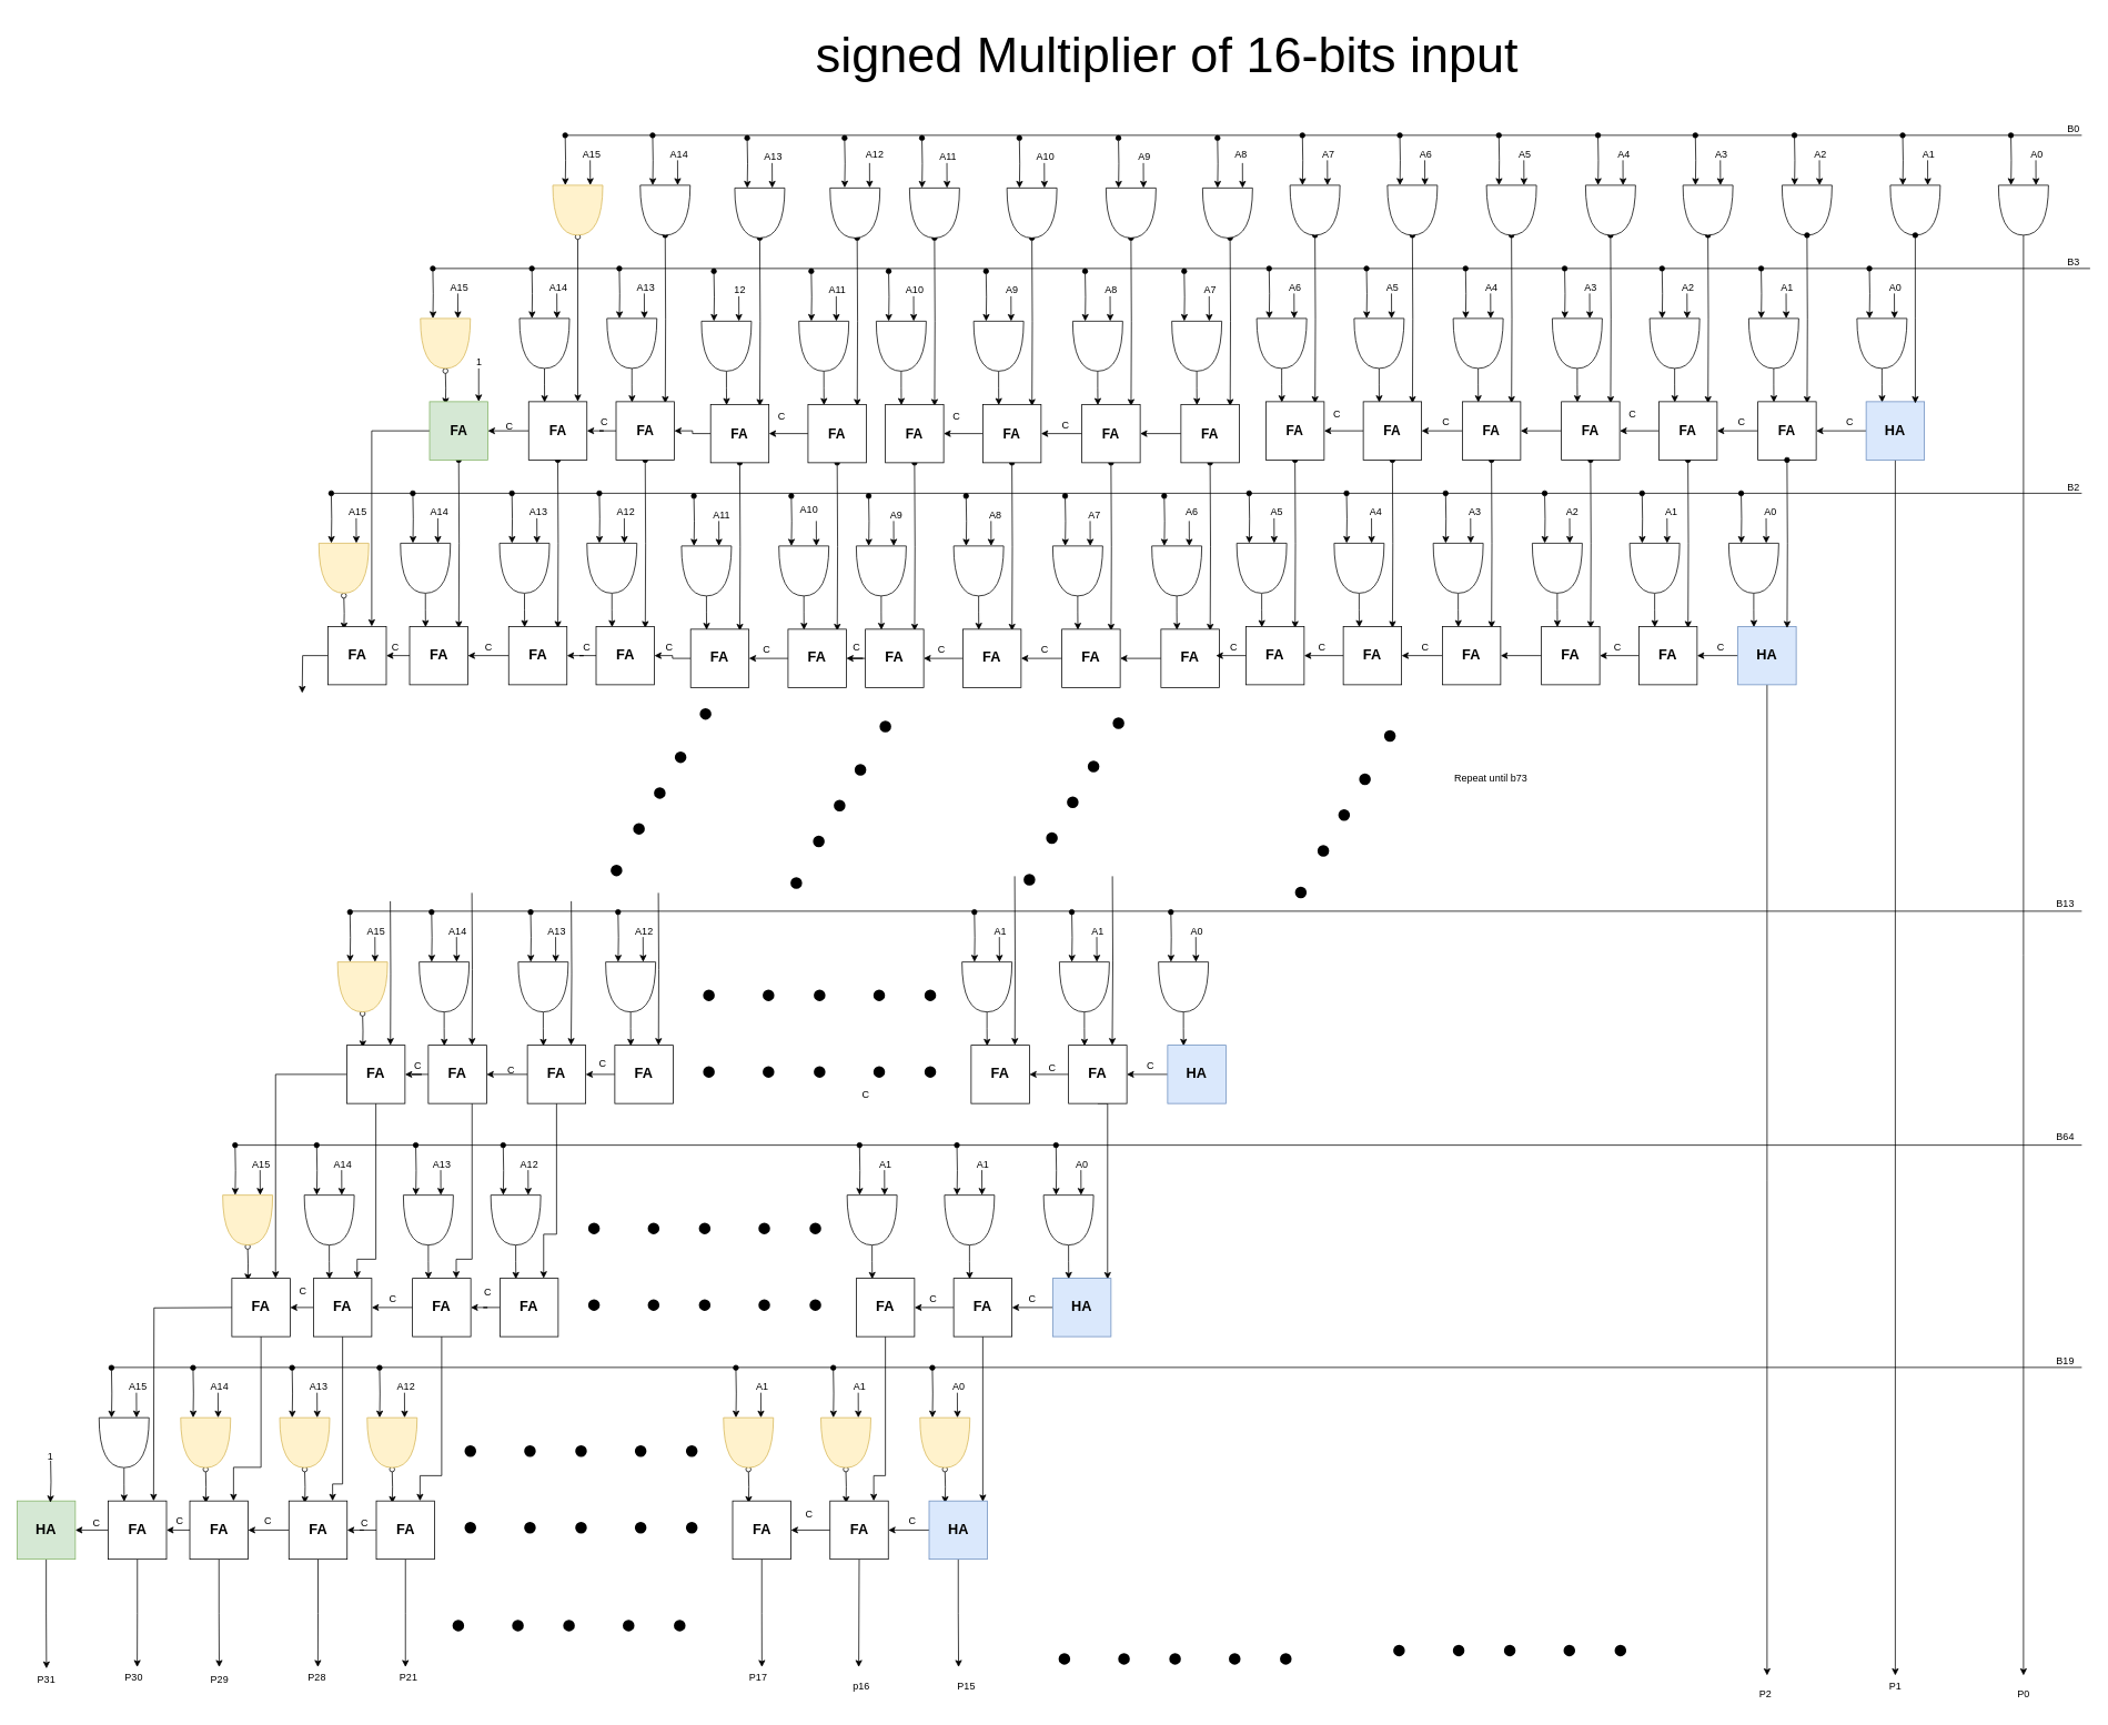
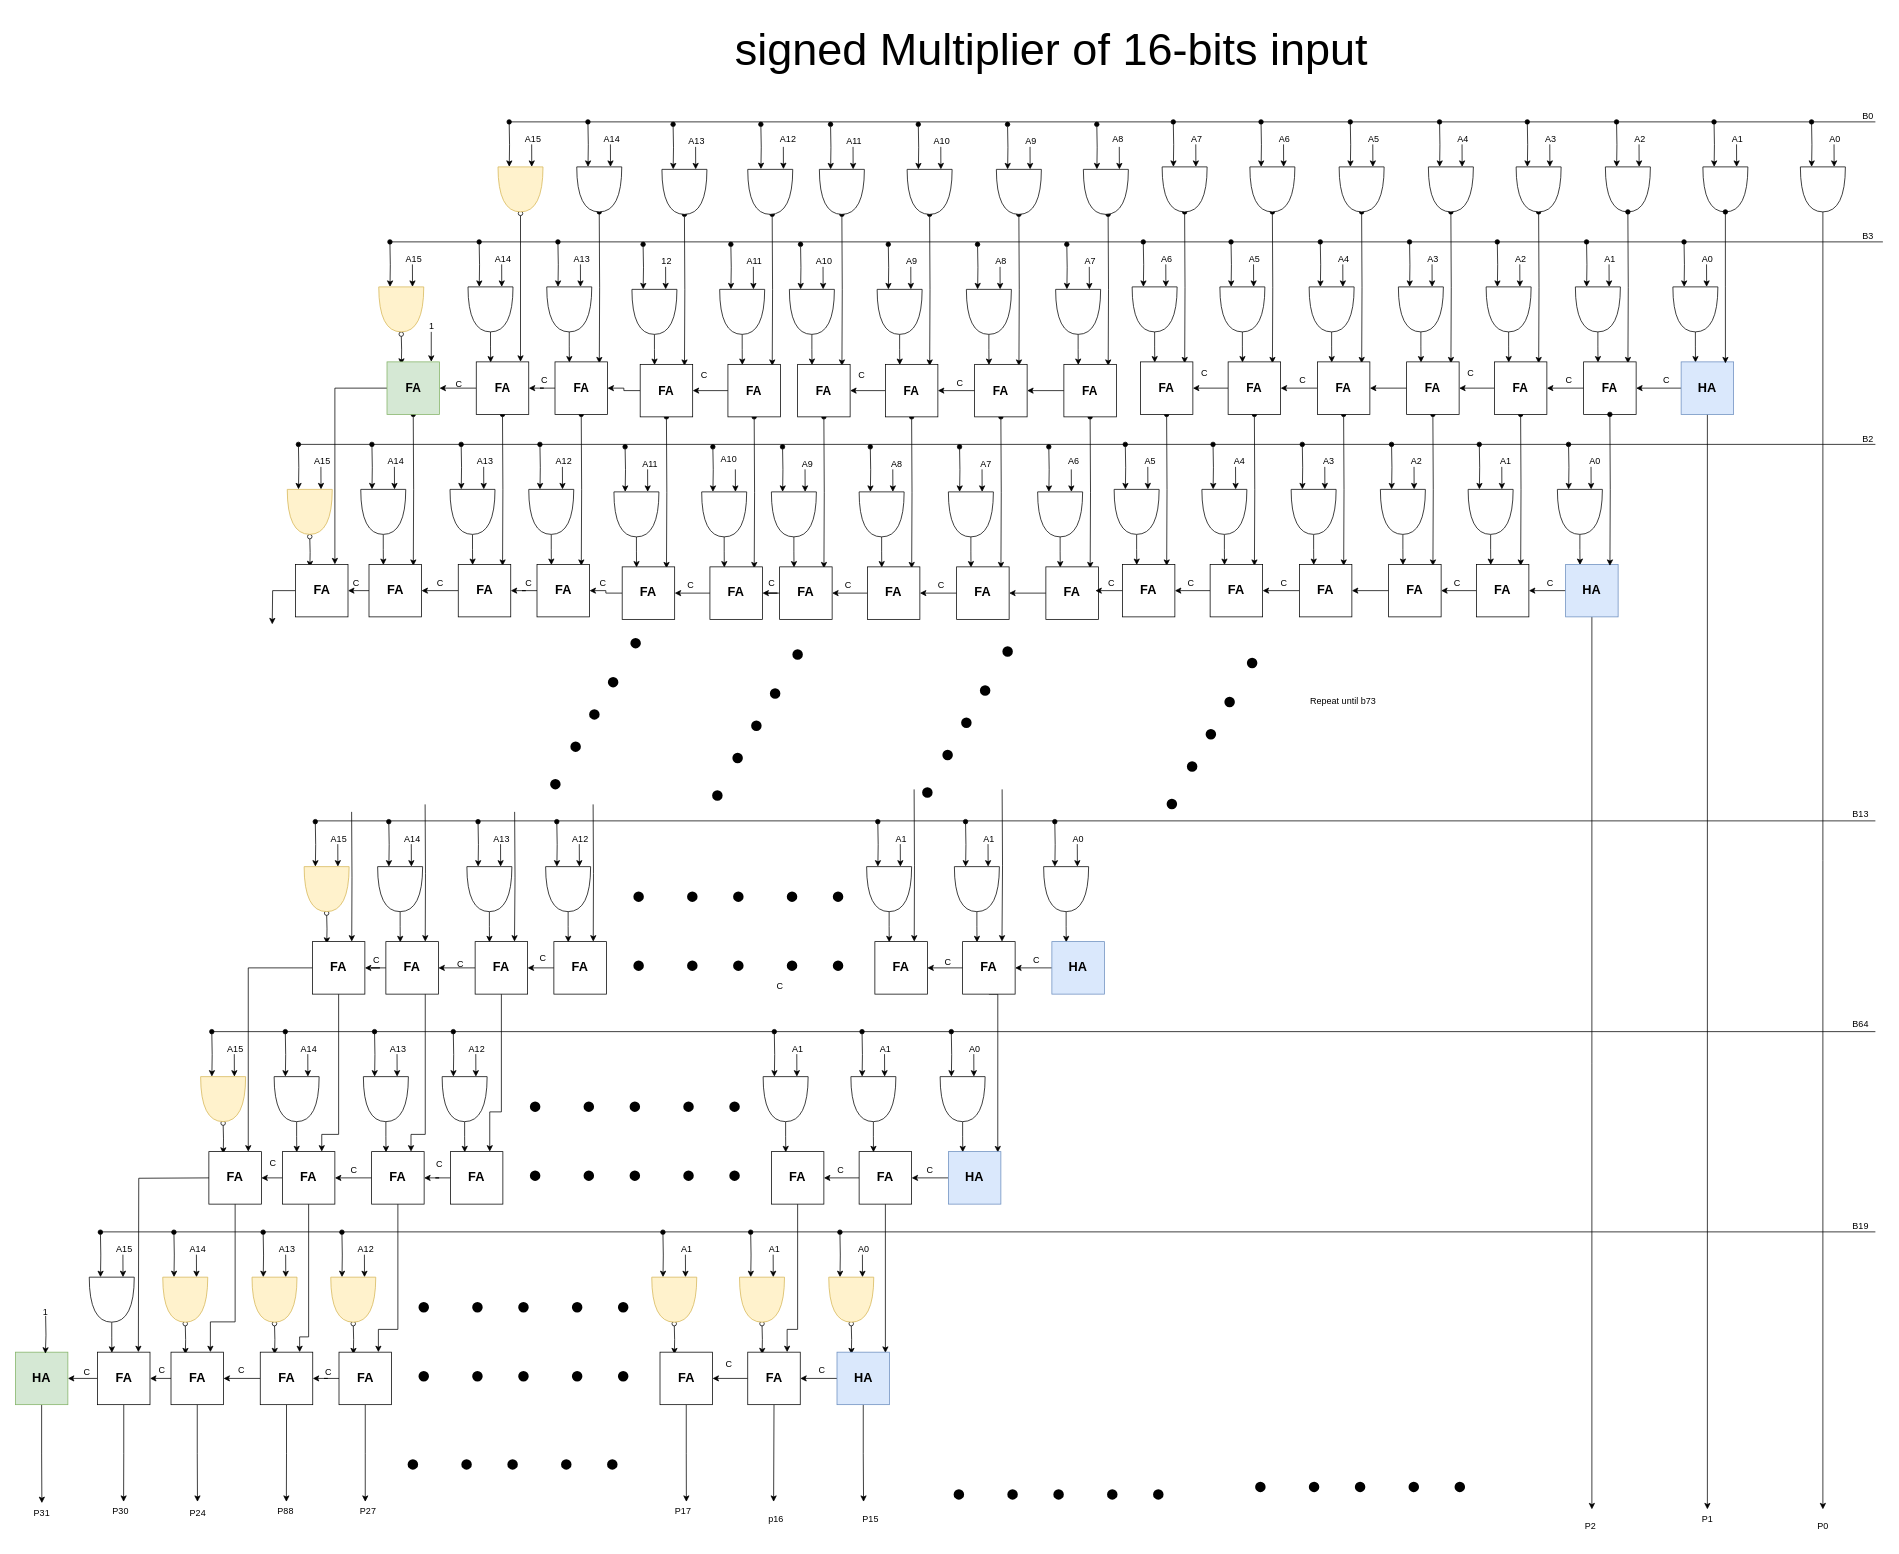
- <mxCell id="377" value="P28" style="text;html=1;align=center;verticalAlign=middle;resizable=0;points=[];autosize=1;strokeColor=none;fillColor=none;" parent="1" vertex="1"><mxGeometry x="360" y="2000" width="40" height="30" as="geometry" /></mxCell>
+ <mxCell id="377" value="P88" style="text;html=1;align=center;verticalAlign=middle;resizable=0;points=[];autosize=1;strokeColor=none;fillColor=none;" parent="1" vertex="1"><mxGeometry x="360" y="2000" width="40" height="30" as="geometry" /></mxCell>
- <mxCell id="378" value="P21" style="text;html=1;align=center;verticalAlign=middle;resizable=0;points=[];autosize=1;strokeColor=none;fillColor=none;" parent="1" vertex="1"><mxGeometry x="470" y="2000" width="40" height="30" as="geometry" /></mxCell>
+ <mxCell id="378" value="P27" style="text;html=1;align=center;verticalAlign=middle;resizable=0;points=[];autosize=1;strokeColor=none;fillColor=none;" parent="1" vertex="1"><mxGeometry x="470" y="2000" width="40" height="30" as="geometry" /></mxCell>
- <mxCell id="376" value="P29" style="text;html=1;align=center;verticalAlign=middle;resizable=0;points=[];autosize=1;strokeColor=none;fillColor=none;" parent="1" vertex="1"><mxGeometry x="242.5" y="2002" width="40" height="30" as="geometry" /></mxCell>
+ <mxCell id="376" value="P24" style="text;html=1;align=center;verticalAlign=middle;resizable=0;points=[];autosize=1;strokeColor=none;fillColor=none;" parent="1" vertex="1"><mxGeometry x="242.5" y="2002" width="40" height="30" as="geometry" /></mxCell>
